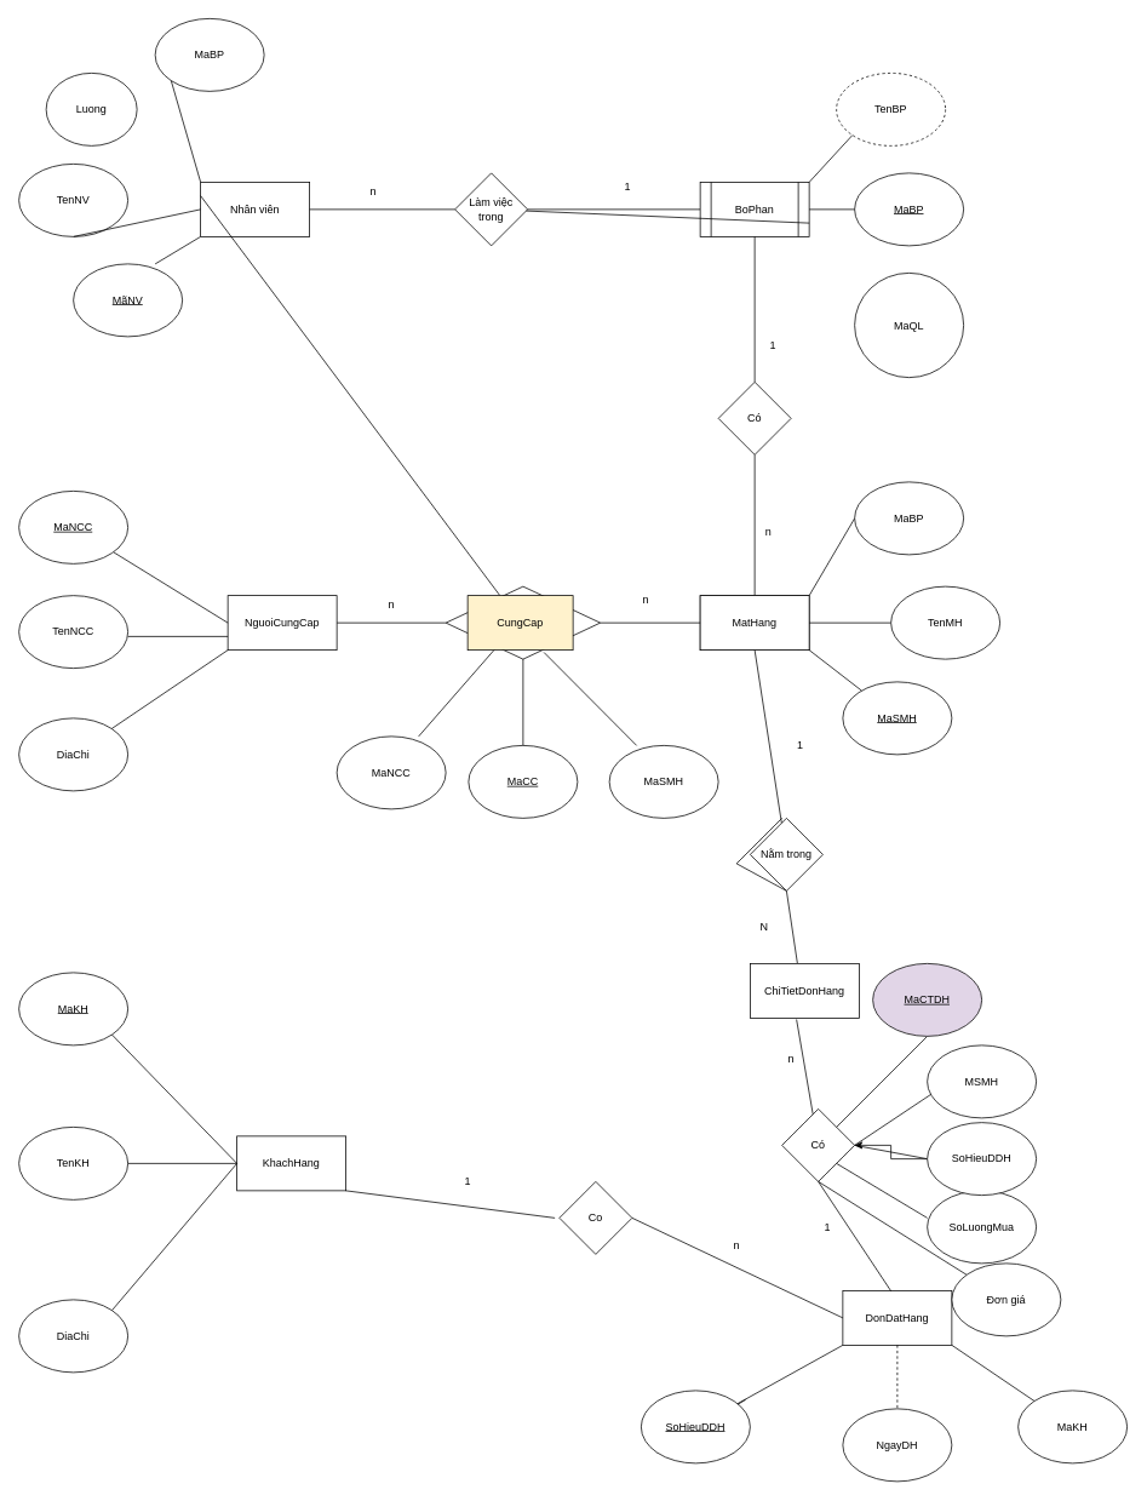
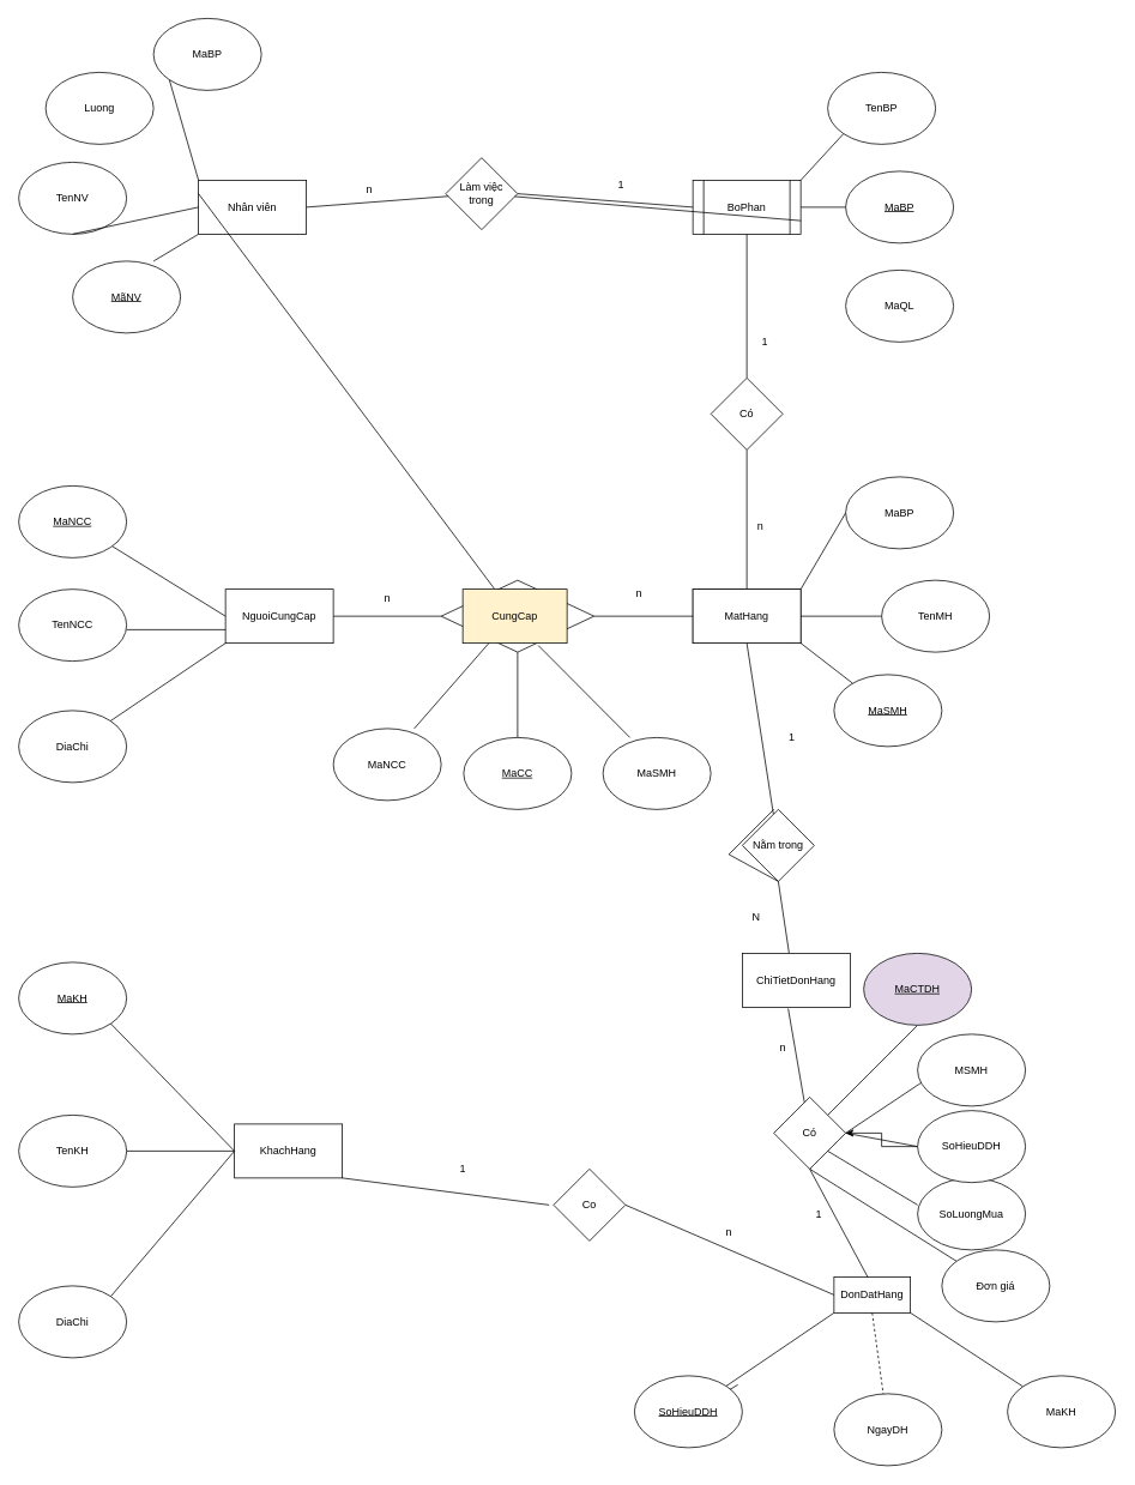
- <mxCell id="7" value="Luong" style="ellipse;whiteSpace=wrap;html=1;" vertex="1" parent="1"><mxGeometry x="50" y="80" width="100" height="80" as="geometry" /></mxCell>
+ <mxCell id="7" value="Luong" style="ellipse;whiteSpace=wrap;html=1;" vertex="1" parent="1"><mxGeometry x="50" y="80" width="120" height="80" as="geometry" /></mxCell>
- <mxCell id="19" value="TenBP" style="ellipse;whiteSpace=wrap;html=1;dashed=1;" vertex="1" parent="1"><mxGeometry x="920" y="80" width="120" height="80" as="geometry" /></mxCell>
+ <mxCell id="19" value="TenBP" style="ellipse;whiteSpace=wrap;html=1;" vertex="1" parent="1"><mxGeometry x="920" y="80" width="120" height="80" as="geometry" /></mxCell>
- <mxCell id="11" value="Làm việc trong" style="rhombus;whiteSpace=wrap;html=1;" vertex="1" parent="1"><mxGeometry x="500" y="190" width="80" height="80" as="geometry" /></mxCell>
+ <mxCell id="11" value="Làm việc trong" style="rhombus;whiteSpace=wrap;html=1;" vertex="1" parent="1"><mxGeometry x="495" y="175" width="80" height="80" as="geometry" /></mxCell>
- <mxCell id="17" value="MaQL" style="ellipse;whiteSpace=wrap;html=1;" vertex="1" parent="1"><mxGeometry x="940" y="300" width="120" height="115" as="geometry" /></mxCell>
+ <mxCell id="17" value="MaQL" style="ellipse;whiteSpace=wrap;html=1;" vertex="1" parent="1"><mxGeometry x="940" y="300" width="120" height="80" as="geometry" /></mxCell>
- <mxCell id="62" value="DonDatHang" style="rounded=0;whiteSpace=wrap;html=1;" vertex="1" parent="1"><mxGeometry x="927" y="1420" width="120" height="60" as="geometry" /></mxCell>
+ <mxCell id="62" value="DonDatHang" style="rounded=0;whiteSpace=wrap;html=1;" vertex="1" parent="1"><mxGeometry x="927" y="1420" width="85" height="40" as="geometry" /></mxCell>
